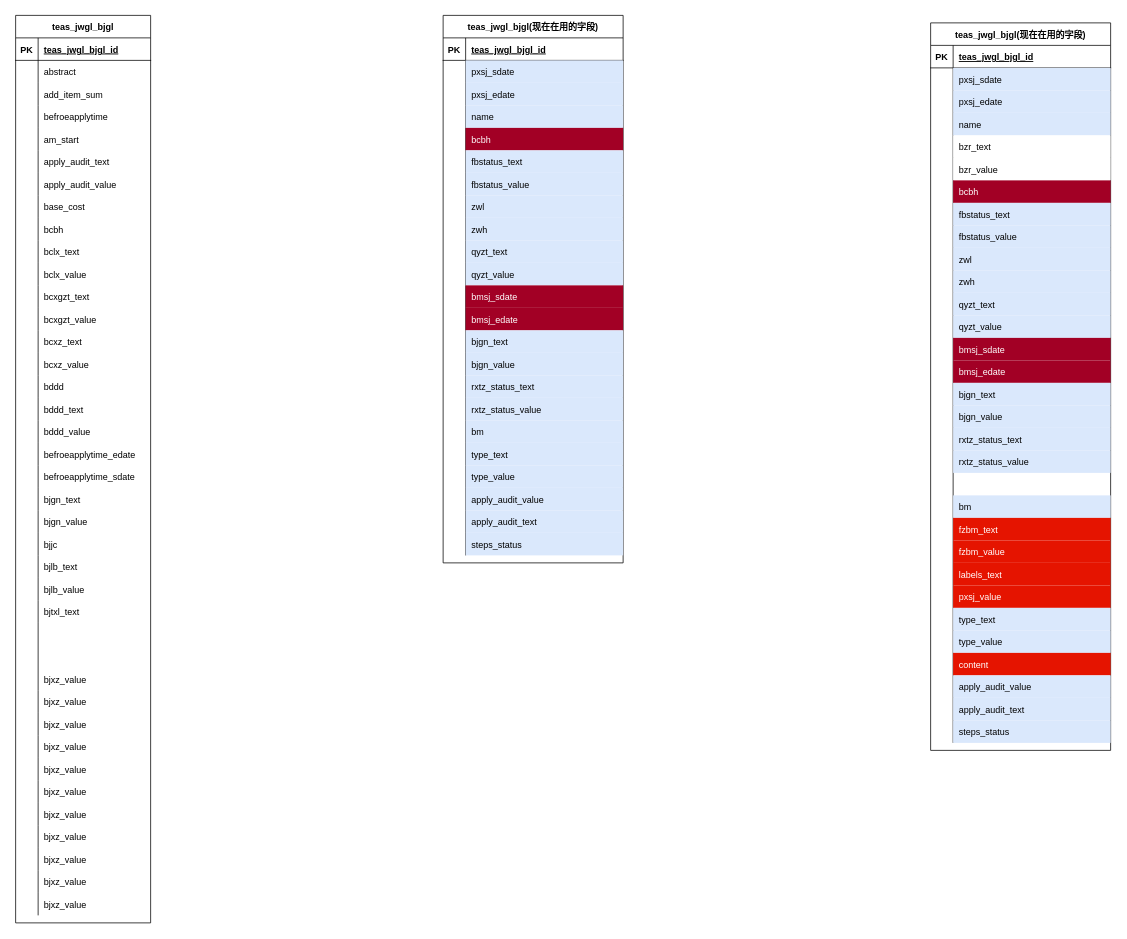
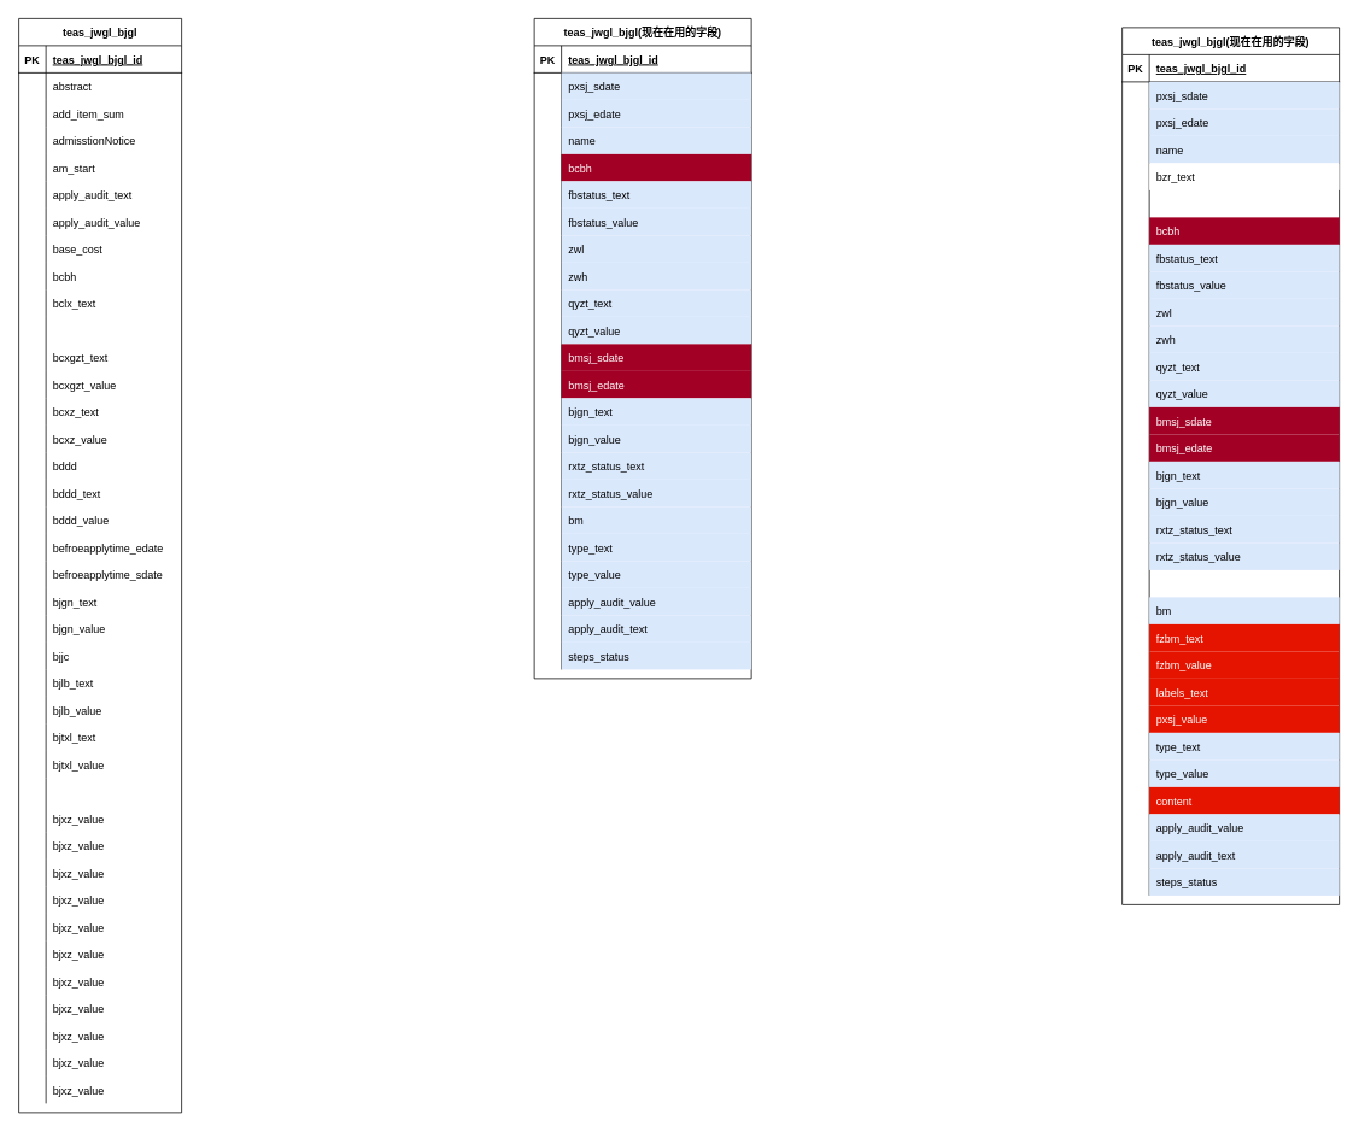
- <mxCell id="14" value="befroeapplytime" style="shape=partialRectangle;connectable=0;fillColor=none;top=0;left=0;bottom=0;right=0;align=left;spacingLeft=6;overflow=hidden;" parent="12" vertex="1"><mxGeometry x="30" width="150" height="30" as="geometry" /></mxCell>
+ <mxCell id="14" value="admisstionNotice" style="shape=partialRectangle;connectable=0;fillColor=none;top=0;left=0;bottom=0;right=0;align=left;spacingLeft=6;overflow=hidden;" parent="12" vertex="1"><mxGeometry x="30" width="150" height="30" as="geometry" /></mxCell>
- <mxCell id="207" value="bzr_value" style="shape=partialRectangle;connectable=0;top=0;left=0;bottom=0;right=0;align=left;spacingLeft=6;overflow=hidden;" vertex="1" parent="205"><mxGeometry x="30" width="210" height="30" as="geometry" /></mxCell>
- <mxCell id="35" value="bclx_value" style="shape=partialRectangle;connectable=0;fillColor=none;top=0;left=0;bottom=0;right=0;align=left;spacingLeft=6;overflow=hidden;" vertex="1" parent="33"><mxGeometry x="30" width="150" height="30" as="geometry" /></mxCell>
+ <mxCell id="83" value="bjtxl_value" style="shape=partialRectangle;connectable=0;fillColor=none;top=0;left=0;bottom=0;right=0;align=left;spacingLeft=6;overflow=hidden;" vertex="1" parent="81"><mxGeometry x="30" width="150" height="30" as="geometry" /></mxCell>
